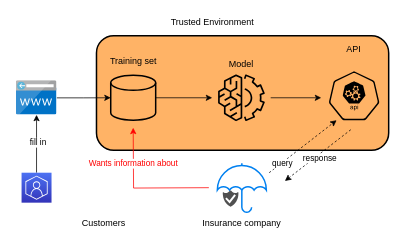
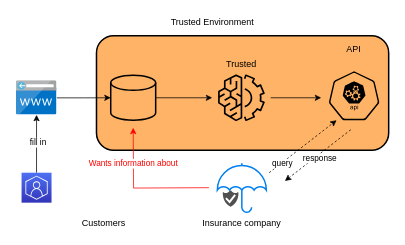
- <mxCell id="19" value="Training set" style="text;html=1;strokeColor=none;fillColor=none;align=center;verticalAlign=middle;whiteSpace=wrap;rounded=0;" vertex="1" parent="1"><mxGeometry x="141.51" y="71" width="71" height="20" as="geometry" /></mxCell>
- <mxCell id="20" value="Model" style="text;html=1;strokeColor=none;fillColor=none;align=center;verticalAlign=middle;whiteSpace=wrap;rounded=0;" vertex="1" parent="1"><mxGeometry x="286" y="75" width="71" height="20" as="geometry" /></mxCell>
+ <mxCell id="20" value="Trusted" style="text;html=1;strokeColor=none;fillColor=none;align=center;verticalAlign=middle;whiteSpace=wrap;rounded=0;" vertex="1" parent="1"><mxGeometry x="286" y="75" width="71" height="20" as="geometry" /></mxCell>
